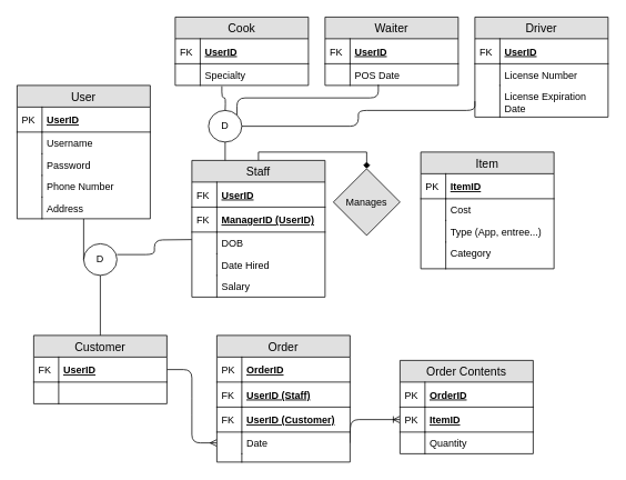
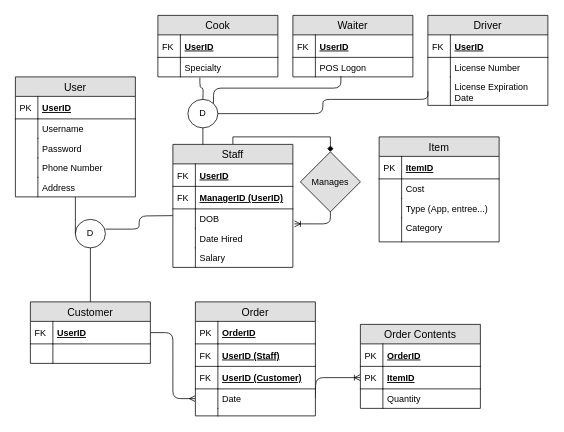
- <mxCell id="65" value="POS Date" style="shape=partialRectangle;top=0;left=0;right=0;bottom=0;align=left;verticalAlign=top;fillColor=none;spacingLeft=34;spacingRight=4;overflow=hidden;rotatable=0;points=[[0,0.5],[1,0.5]];portConstraint=eastwest;dropTarget=0;fontSize=12;" vertex="1" parent="62"><mxGeometry y="56" width="160" height="26" as="geometry" /></mxCell>
+ <mxCell id="65" value="POS Logon" style="shape=partialRectangle;top=0;left=0;right=0;bottom=0;align=left;verticalAlign=top;fillColor=none;spacingLeft=34;spacingRight=4;overflow=hidden;rotatable=0;points=[[0,0.5],[1,0.5]];portConstraint=eastwest;dropTarget=0;fontSize=12;" vertex="1" parent="62"><mxGeometry y="56" width="160" height="26" as="geometry" /></mxCell>
+ <mxCell id="56" value="" style="edgeStyle=orthogonalEdgeStyle;fontSize=12;html=1;endArrow=ERoneToMany;exitX=0.5;exitY=1;exitDx=0;exitDy=0;entryX=1.013;entryY=0.769;entryDx=0;entryDy=0;entryPerimeter=0;" parent="1" source="9" target="39" edge="1"><mxGeometry width="100" height="100" relative="1" as="geometry"><mxPoint x="250" y="822" as="sourcePoint" /><mxPoint x="350" y="722" as="targetPoint" /></mxGeometry></mxCell>
